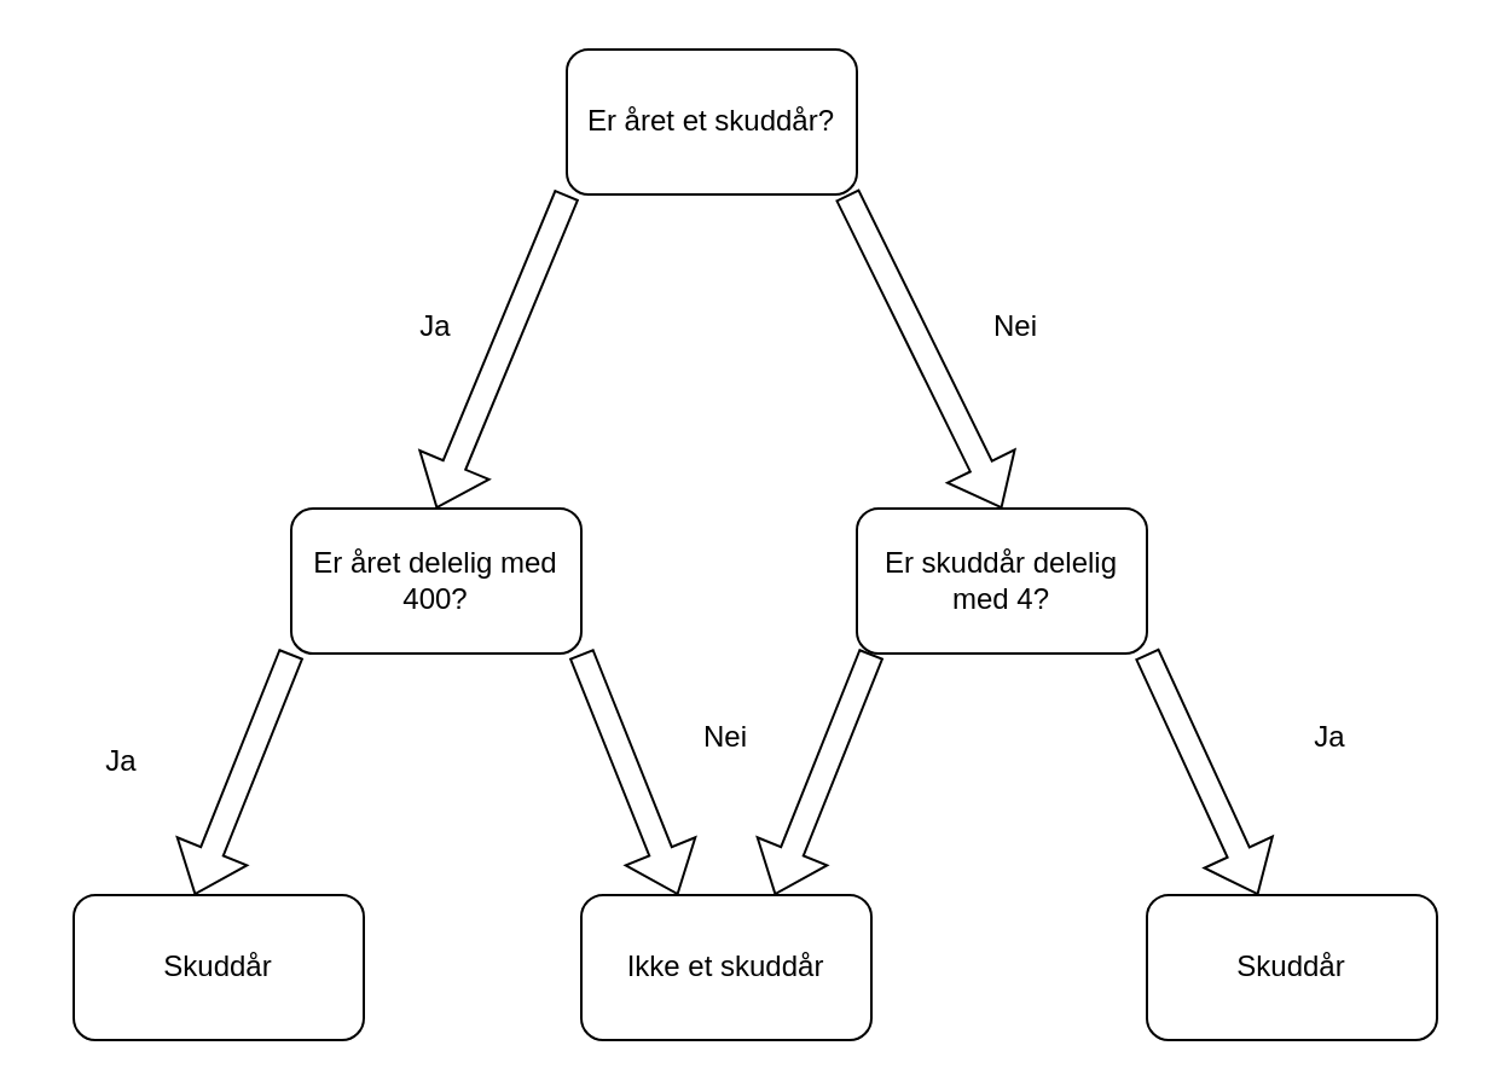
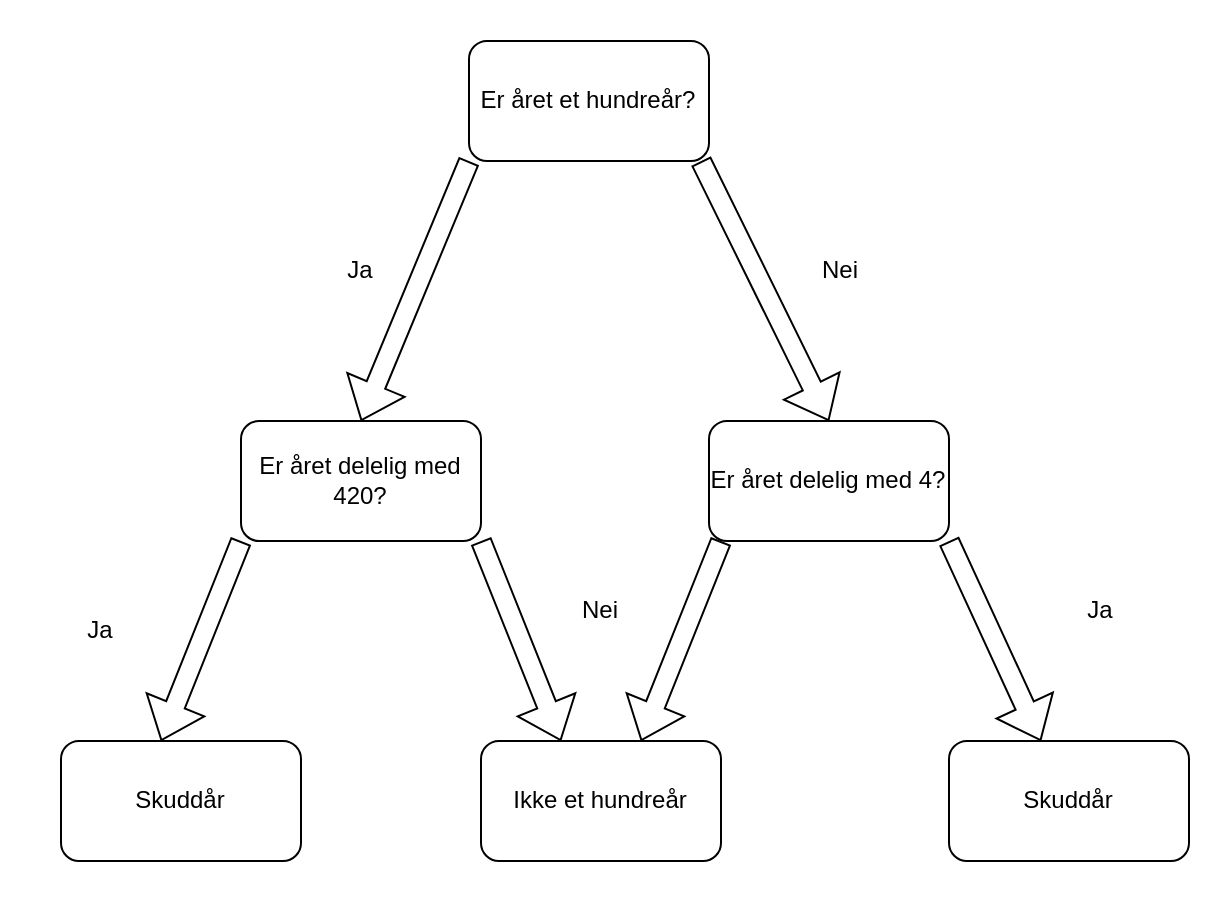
- <mxCell id="2" value="Er året et skuddår?" style="rounded=1;whiteSpace=wrap;html=1;" vertex="1" parent="1"><mxGeometry x="234" y="20" width="120" height="60" as="geometry" /></mxCell>
+ <mxCell id="2" value="Er året et hundreår?" style="rounded=1;whiteSpace=wrap;html=1;" vertex="1" parent="1"><mxGeometry x="234" y="20" width="120" height="60" as="geometry" /></mxCell>
- <mxCell id="6" value="Er året delelig med 400?" style="rounded=1;whiteSpace=wrap;html=1;" vertex="1" parent="1"><mxGeometry x="120" y="210" width="120" height="60" as="geometry" /></mxCell>
+ <mxCell id="6" value="Er året delelig med 420?" style="rounded=1;whiteSpace=wrap;html=1;" vertex="1" parent="1"><mxGeometry x="120" y="210" width="120" height="60" as="geometry" /></mxCell>
- <mxCell id="4" value="Er skuddår delelig med 4?" style="rounded=1;whiteSpace=wrap;html=1;" vertex="1" parent="1"><mxGeometry x="354" y="210" width="120" height="60" as="geometry" /></mxCell>
+ <mxCell id="4" value="Er året delelig med 4?" style="rounded=1;whiteSpace=wrap;html=1;" vertex="1" parent="1"><mxGeometry x="354" y="210" width="120" height="60" as="geometry" /></mxCell>
- <mxCell id="13" value="Ikke et skuddår" style="rounded=1;whiteSpace=wrap;html=1;" vertex="1" parent="1"><mxGeometry x="240" y="370" width="120" height="60" as="geometry" /></mxCell>
+ <mxCell id="13" value="Ikke et hundreår" style="rounded=1;whiteSpace=wrap;html=1;" vertex="1" parent="1"><mxGeometry x="240" y="370" width="120" height="60" as="geometry" /></mxCell>
